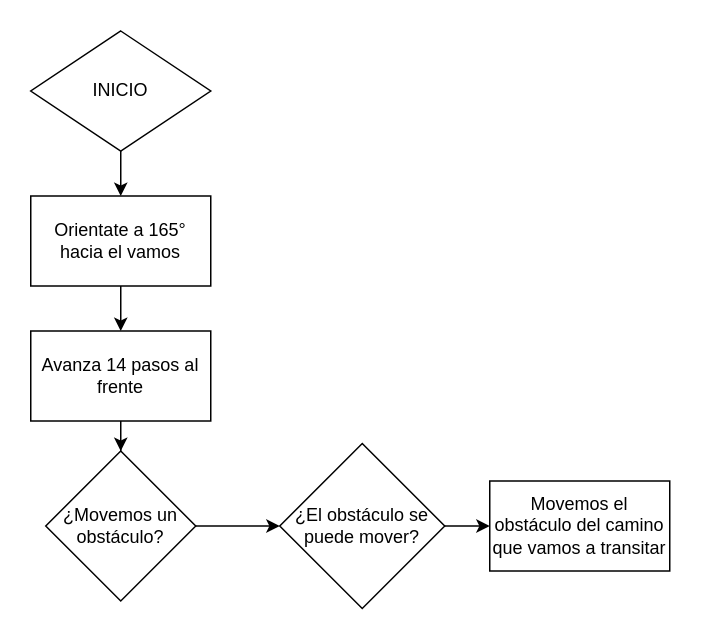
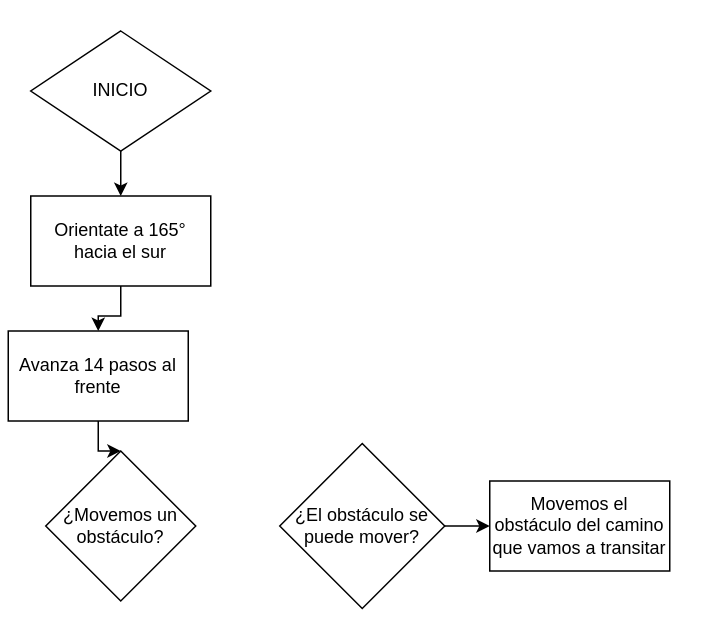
- <mxCell id="5" value="Orientate a 165° hacia el vamos" style="whiteSpace=wrap;html=1;" vertex="1" parent="1"><mxGeometry x="20" y="130" width="120" height="60" as="geometry" /></mxCell>
+ <mxCell id="5" value="Orientate a 165° hacia el sur" style="whiteSpace=wrap;html=1;" vertex="1" parent="1"><mxGeometry x="20" y="130" width="120" height="60" as="geometry" /></mxCell>
- <mxCell id="7" value="Avanza 14 pasos al frente" style="whiteSpace=wrap;html=1;" vertex="1" parent="1"><mxGeometry x="20" y="220" width="120" height="60" as="geometry" /></mxCell>
+ <mxCell id="7" value="Avanza 14 pasos al frente" style="whiteSpace=wrap;html=1;" vertex="1" parent="1"><mxGeometry x="5" y="220" width="120" height="60" as="geometry" /></mxCell>
- <mxCell id="8" value="" style="edgeStyle=orthogonalEdgeStyle;rounded=0;orthogonalLoop=1;jettySize=auto;html=1;" edge="1" parent="1" source="9" target="11"><mxGeometry relative="1" as="geometry" /></mxCell>
